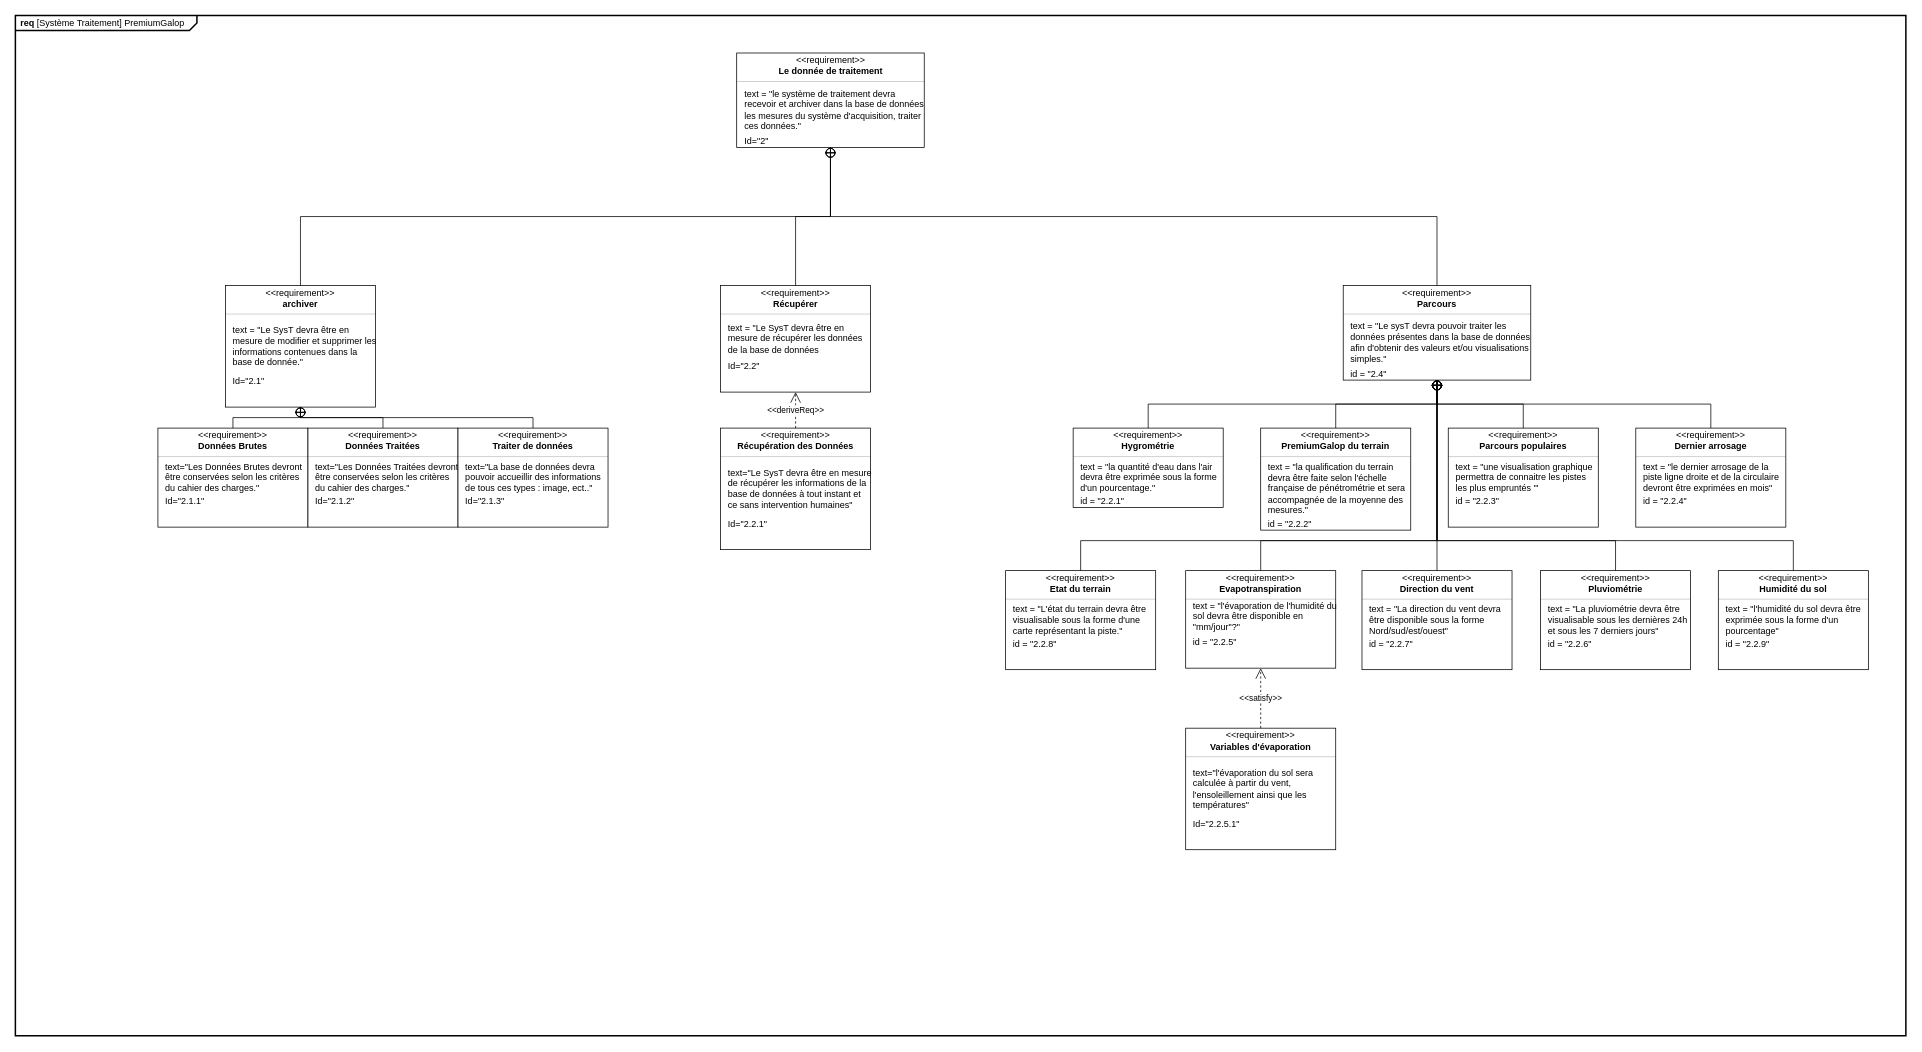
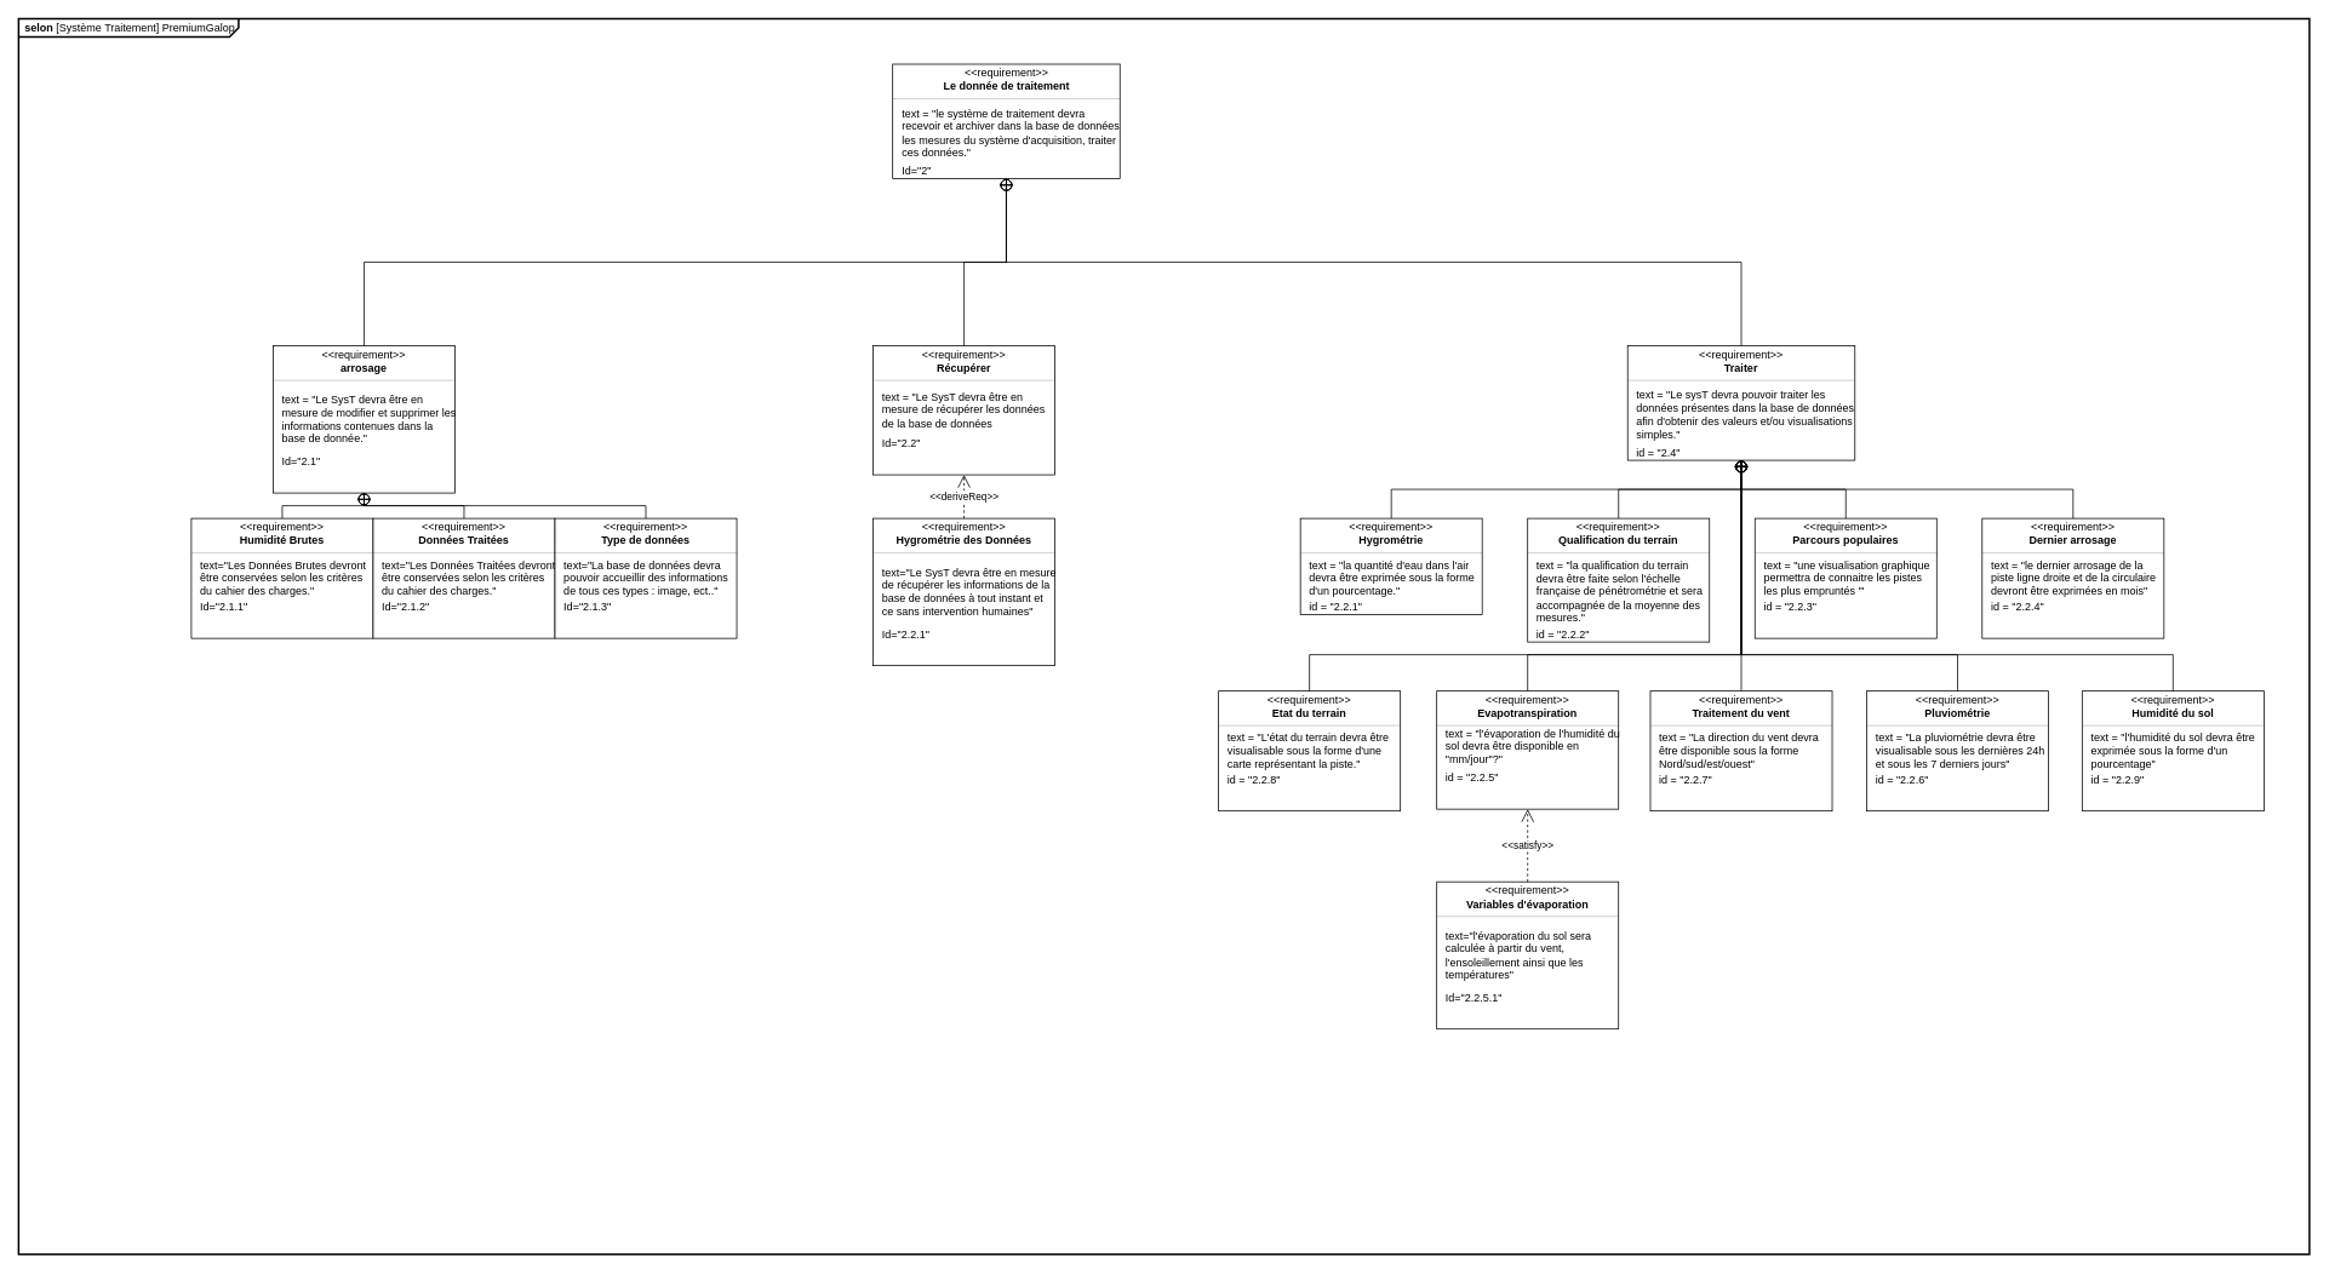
- <mxCell id="2" value="&lt;p style=&quot;margin:0px;margin-top:4px;margin-left:7px;text-align:left;&quot;&gt;&lt;b style=&quot;text-wrap-mode: wrap;&quot;&gt;req&lt;/b&gt;&lt;span style=&quot;text-wrap-mode: wrap;&quot;&gt;&amp;nbsp;[Système Traitement] PremiumGalop&lt;/span&gt;&lt;/p&gt;" style="html=1;shape=mxgraph.sysml.package;overflow=fill;labelX=242.36;strokeWidth=2;align=center;" parent="1" vertex="1"><mxGeometry x="20" y="20" width="2520" height="1360" as="geometry" /></mxCell>
+ <mxCell id="2" value="&lt;p style=&quot;margin:0px;margin-top:4px;margin-left:7px;text-align:left;&quot;&gt;&lt;b style=&quot;text-wrap-mode: wrap;&quot;&gt;selon&lt;/b&gt;&lt;span style=&quot;text-wrap-mode: wrap;&quot;&gt;&amp;nbsp;[Système Traitement] PremiumGalop&lt;/span&gt;&lt;/p&gt;" style="html=1;shape=mxgraph.sysml.package;overflow=fill;labelX=242.36;strokeWidth=2;align=center;" parent="1" vertex="1"><mxGeometry x="20" y="20" width="2520" height="1360" as="geometry" /></mxCell>
- <mxCell id="78" value="archiver" style="html=1;align=center;spacing=0;verticalAlign=middle;strokeColor=none;fillColor=none;whiteSpace=wrap;fontStyle=1" parent="76" vertex="1"><mxGeometry y="16" width="200" height="18" as="geometry" /></mxCell>
+ <mxCell id="78" value="arrosage" style="html=1;align=center;spacing=0;verticalAlign=middle;strokeColor=none;fillColor=none;whiteSpace=wrap;fontStyle=1" parent="76" vertex="1"><mxGeometry y="16" width="200" height="18" as="geometry" /></mxCell>
- <mxCell id="11" value="Parcours" style="html=1;align=center;spacing=0;verticalAlign=middle;strokeColor=none;fillColor=none;whiteSpace=wrap;fontStyle=1" parent="9" vertex="1"><mxGeometry y="16" width="250" height="18" as="geometry" /></mxCell>
+ <mxCell id="11" value="Traiter" style="html=1;align=center;spacing=0;verticalAlign=middle;strokeColor=none;fillColor=none;whiteSpace=wrap;fontStyle=1" parent="9" vertex="1"><mxGeometry y="16" width="250" height="18" as="geometry" /></mxCell>
- <mxCell id="92" value="Données Brutes" style="html=1;align=center;spacing=0;verticalAlign=middle;strokeColor=none;fillColor=none;whiteSpace=wrap;fontStyle=1" parent="90" vertex="1"><mxGeometry y="16" width="200" height="18" as="geometry" /></mxCell>
+ <mxCell id="92" value="Humidité Brutes" style="html=1;align=center;spacing=0;verticalAlign=middle;strokeColor=none;fillColor=none;whiteSpace=wrap;fontStyle=1" parent="90" vertex="1"><mxGeometry y="16" width="200" height="18" as="geometry" /></mxCell>
- <mxCell id="106" value="Traiter de données" style="html=1;align=center;spacing=0;verticalAlign=middle;strokeColor=none;fillColor=none;whiteSpace=wrap;fontStyle=1" parent="104" vertex="1"><mxGeometry y="16" width="200" height="18" as="geometry" /></mxCell>
+ <mxCell id="106" value="Type de données" style="html=1;align=center;spacing=0;verticalAlign=middle;strokeColor=none;fillColor=none;whiteSpace=wrap;fontStyle=1" parent="104" vertex="1"><mxGeometry y="16" width="200" height="18" as="geometry" /></mxCell>
- <mxCell id="113" value="Récupération des Données" style="html=1;align=center;spacing=0;verticalAlign=middle;strokeColor=none;fillColor=none;whiteSpace=wrap;fontStyle=1" parent="111" vertex="1"><mxGeometry y="16" width="200" height="18" as="geometry" /></mxCell>
+ <mxCell id="113" value="Hygrométrie des Données" style="html=1;align=center;spacing=0;verticalAlign=middle;strokeColor=none;fillColor=none;whiteSpace=wrap;fontStyle=1" parent="111" vertex="1"><mxGeometry y="16" width="200" height="18" as="geometry" /></mxCell>
- <mxCell id="23" value="PremiumGalop du terrain" style="html=1;align=center;spacing=0;verticalAlign=middle;strokeColor=none;fillColor=none;whiteSpace=wrap;fontStyle=1" parent="21" vertex="1"><mxGeometry y="16" width="200" height="18" as="geometry" /></mxCell>
+ <mxCell id="23" value="Qualification du terrain" style="html=1;align=center;spacing=0;verticalAlign=middle;strokeColor=none;fillColor=none;whiteSpace=wrap;fontStyle=1" parent="21" vertex="1"><mxGeometry y="16" width="200" height="18" as="geometry" /></mxCell>
- <mxCell id="50" value="Direction du vent" style="html=1;align=center;spacing=0;verticalAlign=middle;strokeColor=none;fillColor=none;whiteSpace=wrap;fontStyle=1" parent="48" vertex="1"><mxGeometry y="16" width="200" height="18" as="geometry" /></mxCell>
+ <mxCell id="50" value="Traitement du vent" style="html=1;align=center;spacing=0;verticalAlign=middle;strokeColor=none;fillColor=none;whiteSpace=wrap;fontStyle=1" parent="48" vertex="1"><mxGeometry y="16" width="200" height="18" as="geometry" /></mxCell>
